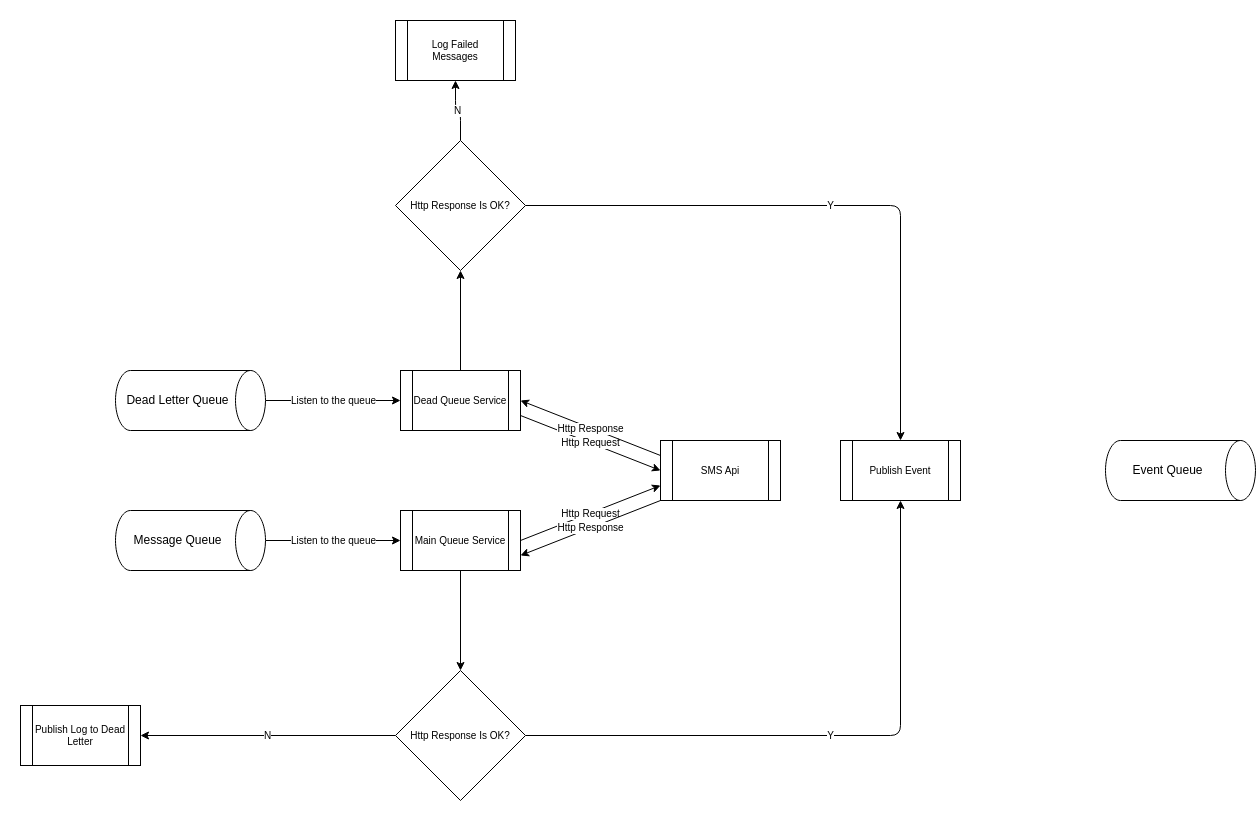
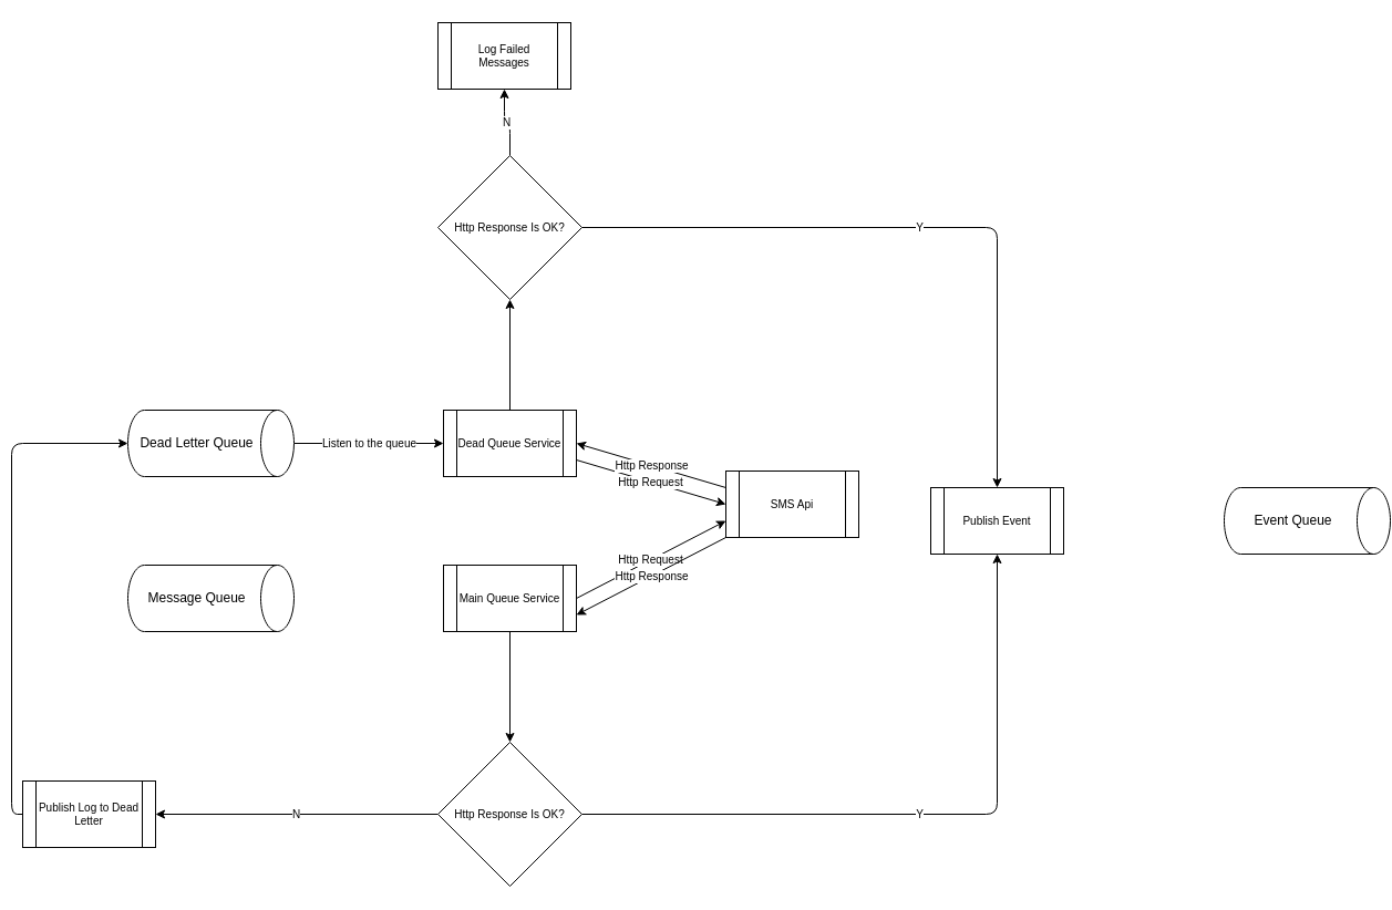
- <mxCell id="8" value="SMS Api" style="shape=process;whiteSpace=wrap;html=1;backgroundOutline=1;fontSize=10;" vertex="1" parent="1"><mxGeometry x="660" y="440" width="120" height="60" as="geometry" /></mxCell>
+ <mxCell id="8" value="SMS Api" style="shape=process;whiteSpace=wrap;html=1;backgroundOutline=1;fontSize=10;" vertex="1" parent="1"><mxGeometry x="655" y="425" width="120" height="60" as="geometry" /></mxCell>
+ <mxCell id="14" style="edgeStyle=orthogonalEdgeStyle;html=1;exitX=0;exitY=0.5;exitDx=0;exitDy=0;entryX=0.5;entryY=1;entryDx=0;entryDy=0;entryPerimeter=0;fontSize=10;" edge="1" parent="1" source="15" target="17"><mxGeometry relative="1" as="geometry" /></mxCell>
- <mxCell id="2" value="Listen to the queue" style="edgeStyle=none;html=1;exitX=0.5;exitY=0;exitDx=0;exitDy=0;exitPerimeter=0;entryX=0;entryY=0.5;entryDx=0;entryDy=0;fontSize=10;" edge="1" parent="1" source="3" target="6"><mxGeometry relative="1" as="geometry" /></mxCell>
